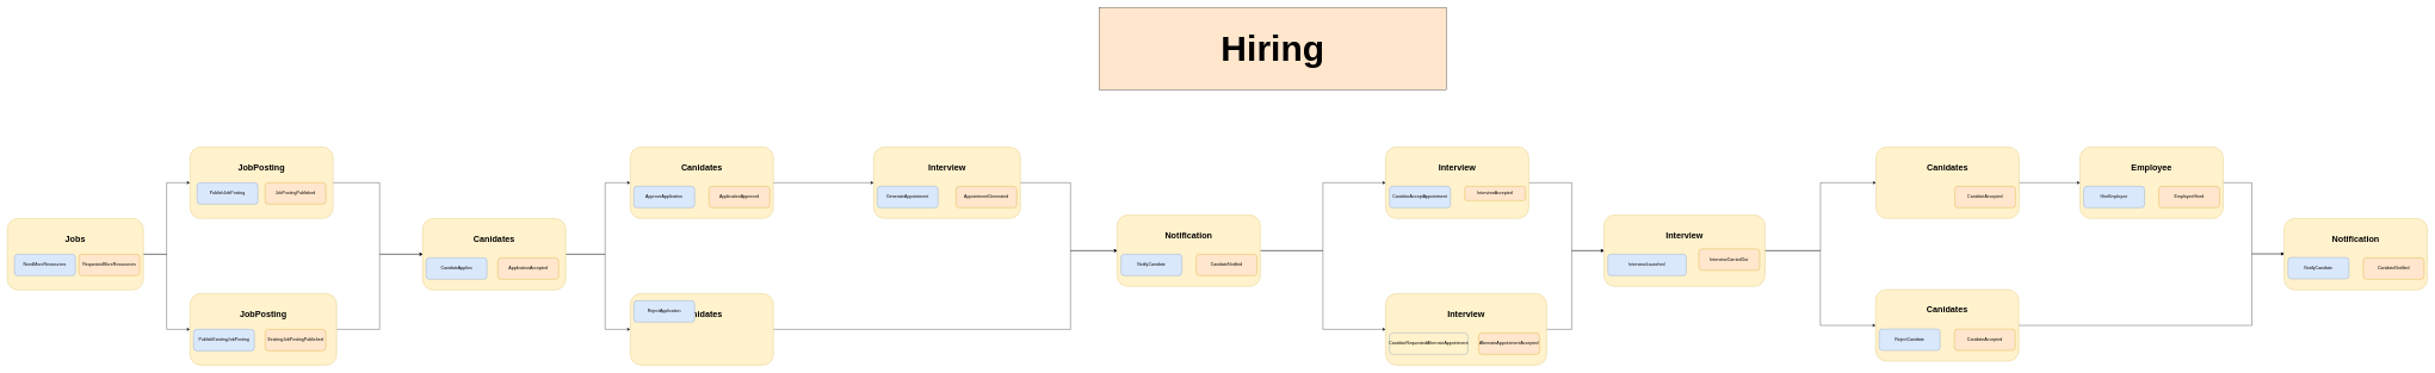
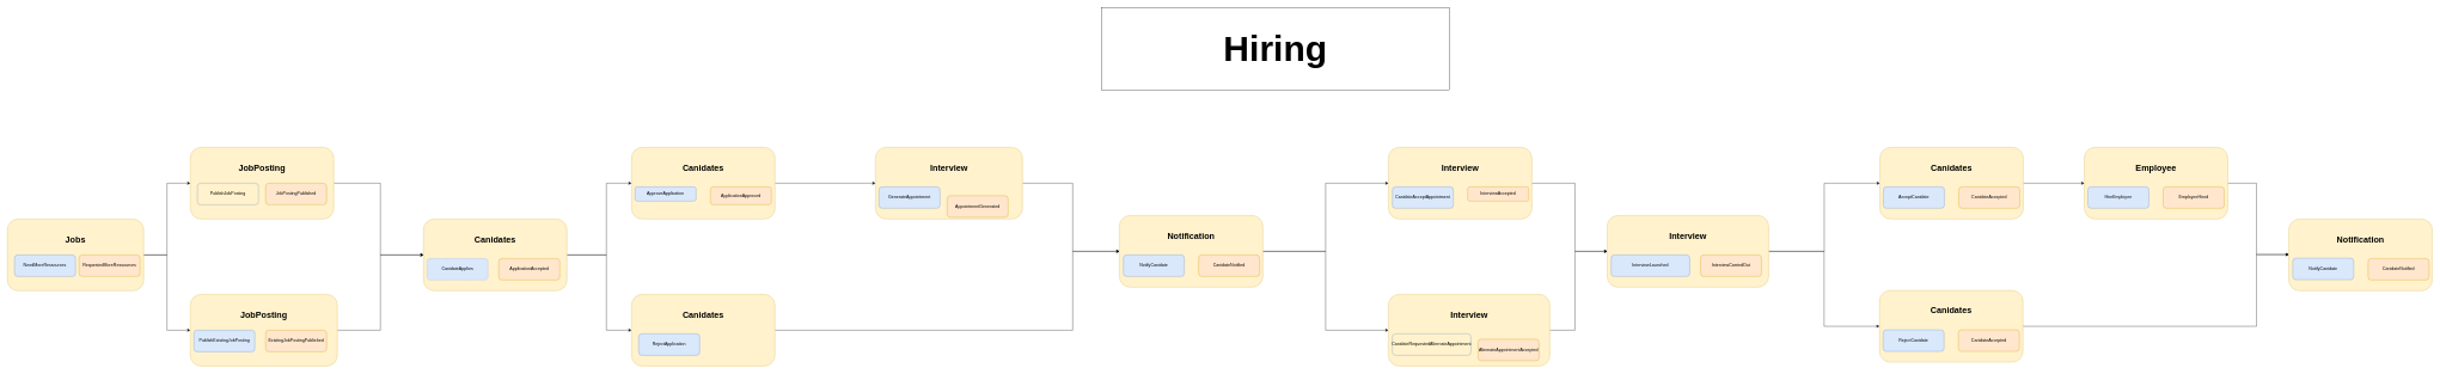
- <mxCell id="64" value="&lt;h1 style=&quot;font-size: 100px;&quot;&gt;Hiring&lt;/h1&gt;" style="rounded=0;whiteSpace=wrap;html=1;fillColor=#ffe6cc;" vertex="1" parent="1"><mxGeometry x="3070" y="20" width="970" height="230" as="geometry" /></mxCell>
+ <mxCell id="64" value="&lt;h1 style=&quot;font-size: 100px;&quot;&gt;Hiring&lt;/h1&gt;" style="rounded=0;whiteSpace=wrap;html=1;" vertex="1" parent="1"><mxGeometry x="3070" y="20" width="970" height="230" as="geometry" /></mxCell>
- <mxCell id="13" value="PublishJobPosting" style="rounded=1;whiteSpace=wrap;html=1;fillColor=#dae8fc;strokeColor=#6c8ebf;" vertex="1" parent="1"><mxGeometry x="550" y="510" width="170" height="60" as="geometry" /></mxCell>
+ <mxCell id="13" value="PublishJobPosting" style="rounded=1;whiteSpace=wrap;html=1;fillColor=#fff2cc;strokeColor=#6c8ebf;" vertex="1" parent="1"><mxGeometry x="550" y="510" width="170" height="60" as="geometry" /></mxCell>
- <mxCell id="29" value="ApproveApplication" style="rounded=1;whiteSpace=wrap;html=1;fillColor=#dae8fc;strokeColor=#6c8ebf;" vertex="1" parent="1"><mxGeometry x="1770" y="520" width="170" height="60" as="geometry" /></mxCell>
+ <mxCell id="29" value="ApproveApplication" style="rounded=1;whiteSpace=wrap;html=1;fillColor=#dae8fc;strokeColor=#6c8ebf;" vertex="1" parent="1"><mxGeometry x="1770" y="520" width="170" height="40" as="geometry" /></mxCell>
- <mxCell id="30" value="ApplicationApproved" style="rounded=1;whiteSpace=wrap;html=1;fillColor=#ffe6cc;strokeColor=#d79b00;" vertex="1" parent="1"><mxGeometry x="1980" y="520" width="170" height="60" as="geometry" /></mxCell>
+ <mxCell id="30" value="ApplicationApproved" style="rounded=1;whiteSpace=wrap;html=1;fillColor=#ffe6cc;strokeColor=#d79b00;" vertex="1" parent="1"><mxGeometry x="1980" y="520" width="170" height="50" as="geometry" /></mxCell>
- <mxCell id="35" value="AppointmentGenerated" style="rounded=1;whiteSpace=wrap;html=1;fillColor=#ffe6cc;strokeColor=#d79b00;" vertex="1" parent="1"><mxGeometry x="2670" y="520" width="170" height="60" as="geometry" /></mxCell>
+ <mxCell id="35" value="AppointmentGenerated" style="rounded=1;whiteSpace=wrap;html=1;fillColor=#ffe6cc;strokeColor=#d79b00;" vertex="1" parent="1"><mxGeometry x="2640" y="545" width="170" height="60" as="geometry" /></mxCell>
+ <mxCell id="51" value="AcceptCanidate" style="rounded=1;whiteSpace=wrap;html=1;fillColor=#dae8fc;strokeColor=#6c8ebf;" vertex="1" parent="1"><mxGeometry x="5250" y="520" width="170" height="60" as="geometry" /></mxCell>
- <mxCell id="48" value="InterviewCarriedOut" style="rounded=1;whiteSpace=wrap;html=1;fillColor=#ffe6cc;strokeColor=#d79b00;" vertex="1" parent="1"><mxGeometry x="4745" y="695" width="170" height="60" as="geometry" /></mxCell>
+ <mxCell id="48" value="InterviewCarriedOut" style="rounded=1;whiteSpace=wrap;html=1;fillColor=#ffe6cc;strokeColor=#d79b00;" vertex="1" parent="1"><mxGeometry x="4740" y="710" width="170" height="60" as="geometry" /></mxCell>
- <mxCell id="18" value="CanidateApplies" style="rounded=1;whiteSpace=wrap;html=1;fillColor=#dae8fc;strokeColor=#6c8ebf;" vertex="1" parent="1"><mxGeometry x="1190" y="720" width="170" height="60" as="geometry" /></mxCell>
+ <mxCell id="18" value="CanidateApplies" style="rounded=1;whiteSpace=wrap;html=1;fillColor=#dae8fc;strokeColor=#6c8ebf;dashed=1;" vertex="1" parent="1"><mxGeometry x="1190" y="720" width="170" height="60" as="geometry" /></mxCell>
- <mxCell id="31" value="RejectApplication" style="rounded=1;whiteSpace=wrap;html=1;fillColor=#dae8fc;strokeColor=#6c8ebf;" vertex="1" parent="1"><mxGeometry x="1770" y="840" width="170" height="60" as="geometry" /></mxCell>
+ <mxCell id="31" value="RejectApplication" style="rounded=1;whiteSpace=wrap;html=1;fillColor=#dae8fc;strokeColor=#6c8ebf;" vertex="1" parent="1"><mxGeometry x="1780" y="930" width="170" height="60" as="geometry" /></mxCell>
- <mxCell id="43" value="AlternateAppointmentAccepted" style="rounded=1;whiteSpace=wrap;html=1;fillColor=#ffe6cc;strokeColor=#d79b00;" vertex="1" parent="1"><mxGeometry x="4130" y="930" width="170" height="60" as="geometry" /></mxCell>
+ <mxCell id="43" value="AlternateAppointmentAccepted" style="rounded=1;whiteSpace=wrap;html=1;fillColor=#ffe6cc;strokeColor=#d79b00;" vertex="1" parent="1"><mxGeometry x="4120" y="945" width="170" height="60" as="geometry" /></mxCell>
